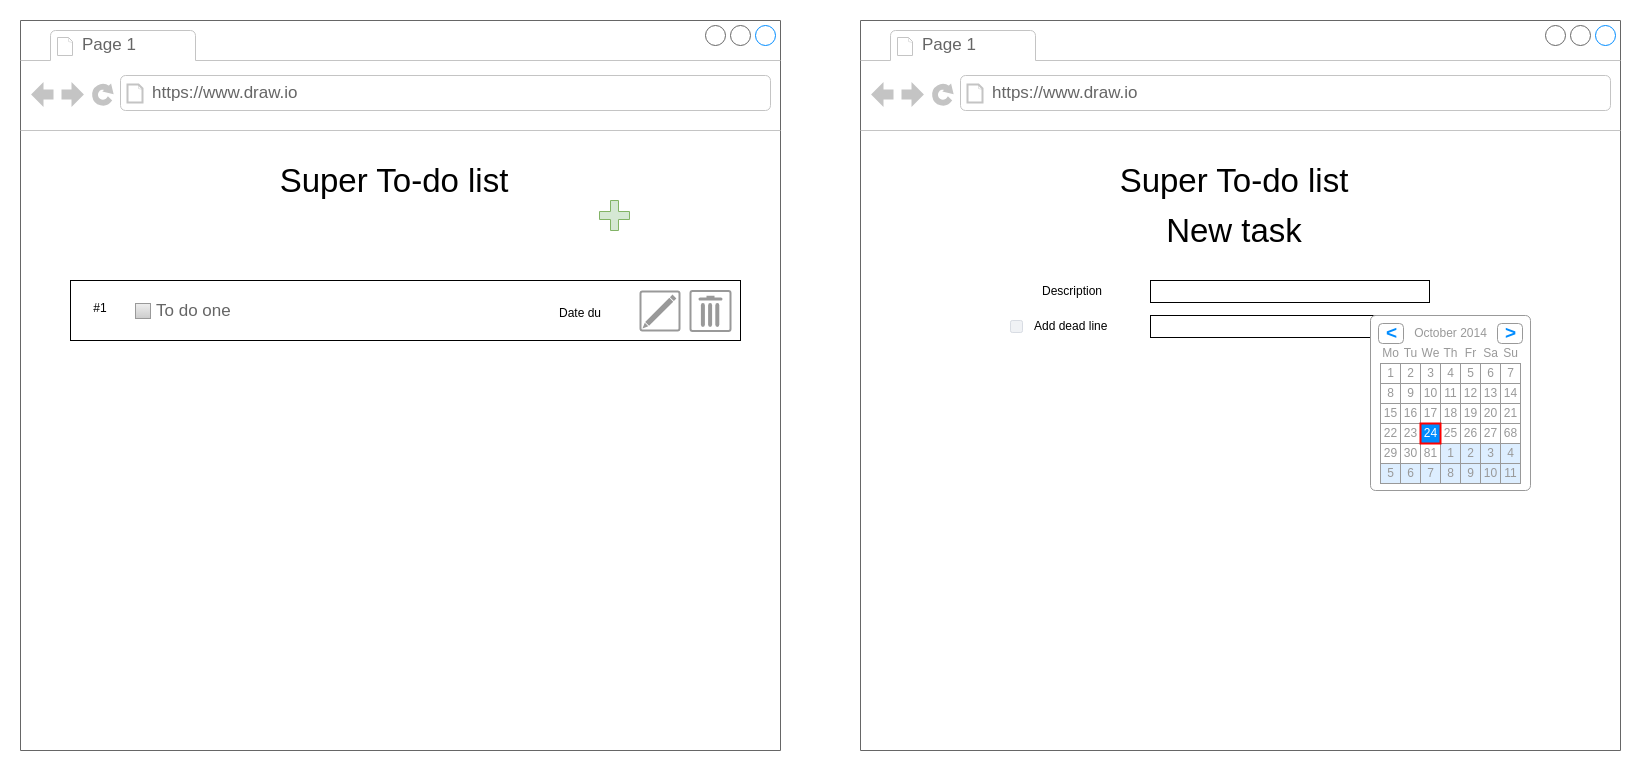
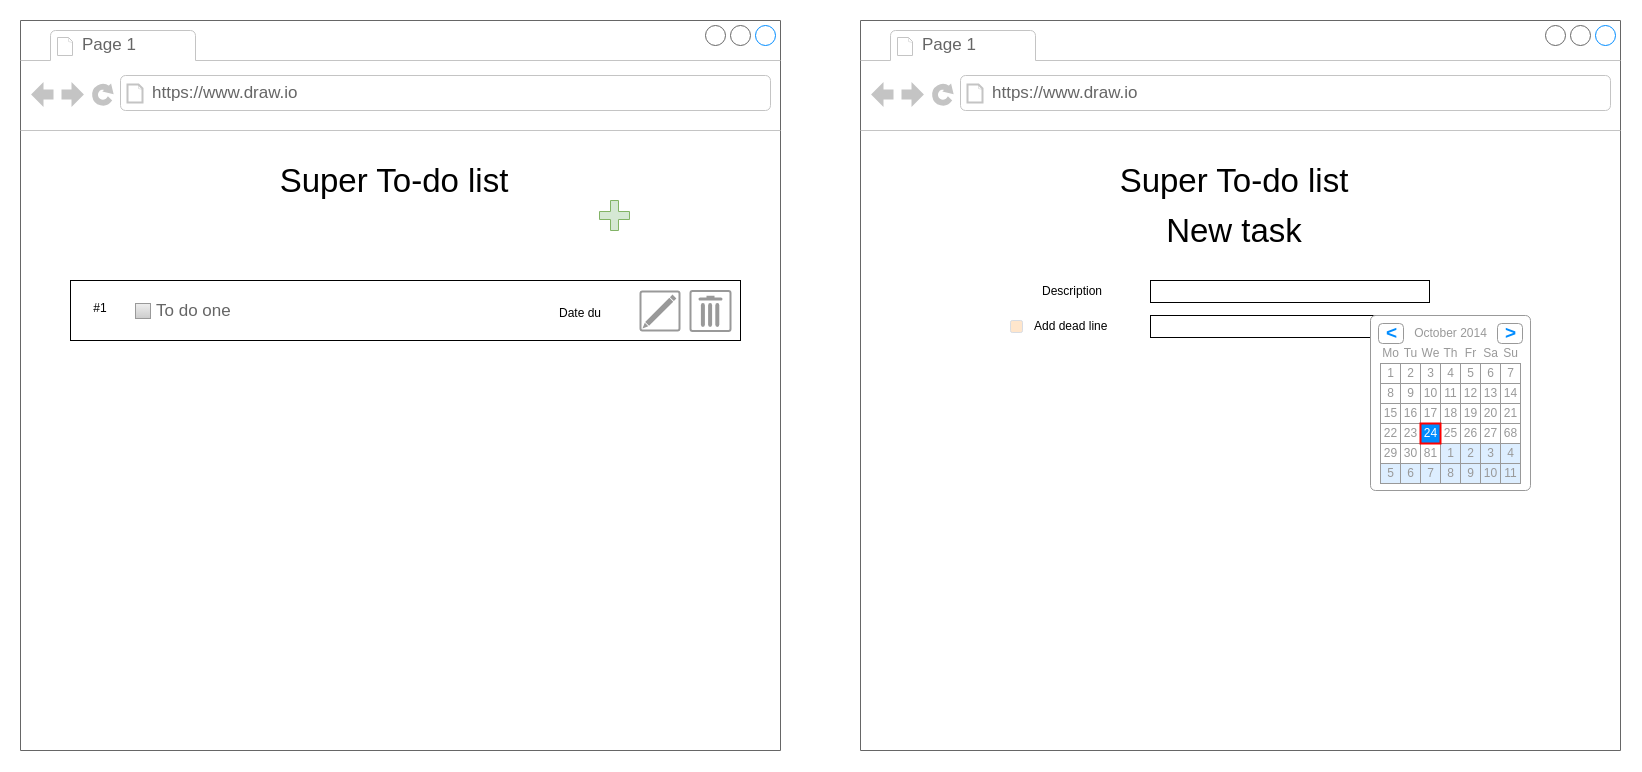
- <mxCell id="74" value="Add dead line" style="rounded=1;fillColor=#F0F2F5;strokeColor=#D8DCE3;align=left;verticalAlign=middle;fontStyle=0;fontSize=12;labelPosition=right;verticalLabelPosition=middle;spacingLeft=10;html=1;shadow=0;dashed=0" vertex="1" parent="13"><mxGeometry x="150" y="300" width="12" height="12" as="geometry" /></mxCell>
+ <mxCell id="74" value="Add dead line" style="rounded=1;fillColor=#ffe6cc;strokeColor=#D8DCE3;align=left;verticalAlign=middle;fontStyle=0;fontSize=12;labelPosition=right;verticalLabelPosition=middle;spacingLeft=10;html=1;shadow=0;dashed=0;" vertex="1" parent="13"><mxGeometry x="150" y="300" width="12" height="12" as="geometry" /></mxCell>
